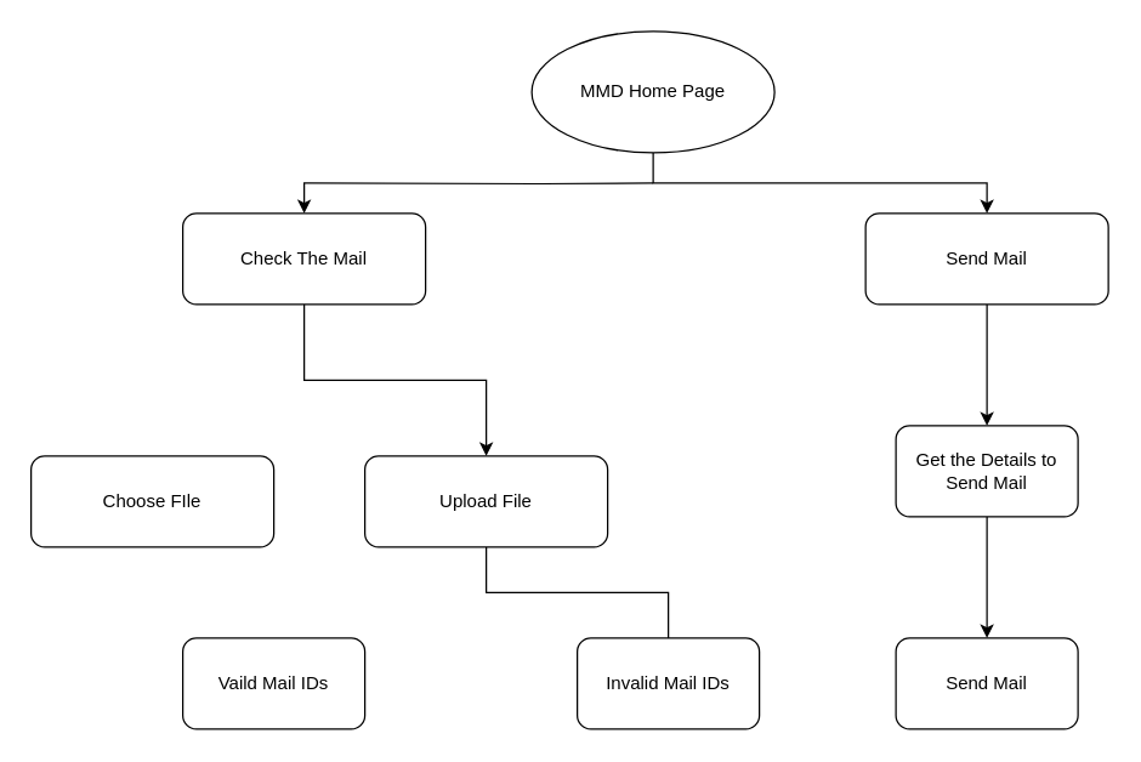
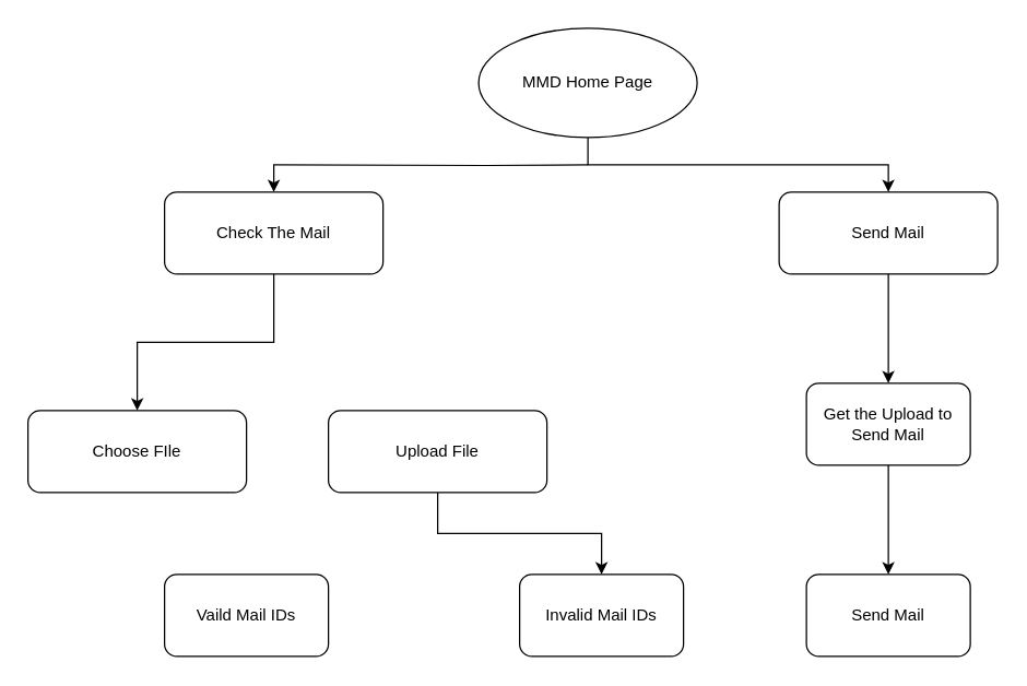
- <mxCell id="5" style="edgeStyle=orthogonalEdgeStyle;rounded=0;orthogonalLoop=1;jettySize=auto;html=1;" edge="1" parent="1" source="6" target="11"><mxGeometry relative="1" as="geometry" /></mxCell>
+ <mxCell id="5" style="edgeStyle=orthogonalEdgeStyle;rounded=0;orthogonalLoop=1;jettySize=auto;html=1;" edge="1" parent="1" source="6" target="9"><mxGeometry relative="1" as="geometry" /></mxCell>
- <mxCell id="15" value="Get the Details to Send Mail" style="whiteSpace=wrap;html=1;rounded=1;" vertex="1" parent="1"><mxGeometry x="590" y="280" width="120" height="60" as="geometry" /></mxCell>
+ <mxCell id="15" value="Get the Upload to Send Mail" style="whiteSpace=wrap;html=1;rounded=1;" vertex="1" parent="1"><mxGeometry x="590" y="280" width="120" height="60" as="geometry" /></mxCell>
- <mxCell id="10" value="" style="edgeStyle=orthogonalEdgeStyle;rounded=0;orthogonalLoop=1;jettySize=auto;html=1;endArrow=none;" edge="1" parent="1" source="11" target="13"><mxGeometry relative="1" as="geometry" /></mxCell>
+ <mxCell id="10" value="" style="edgeStyle=orthogonalEdgeStyle;rounded=0;orthogonalLoop=1;jettySize=auto;html=1;" edge="1" parent="1" source="11" target="13"><mxGeometry relative="1" as="geometry" /></mxCell>
